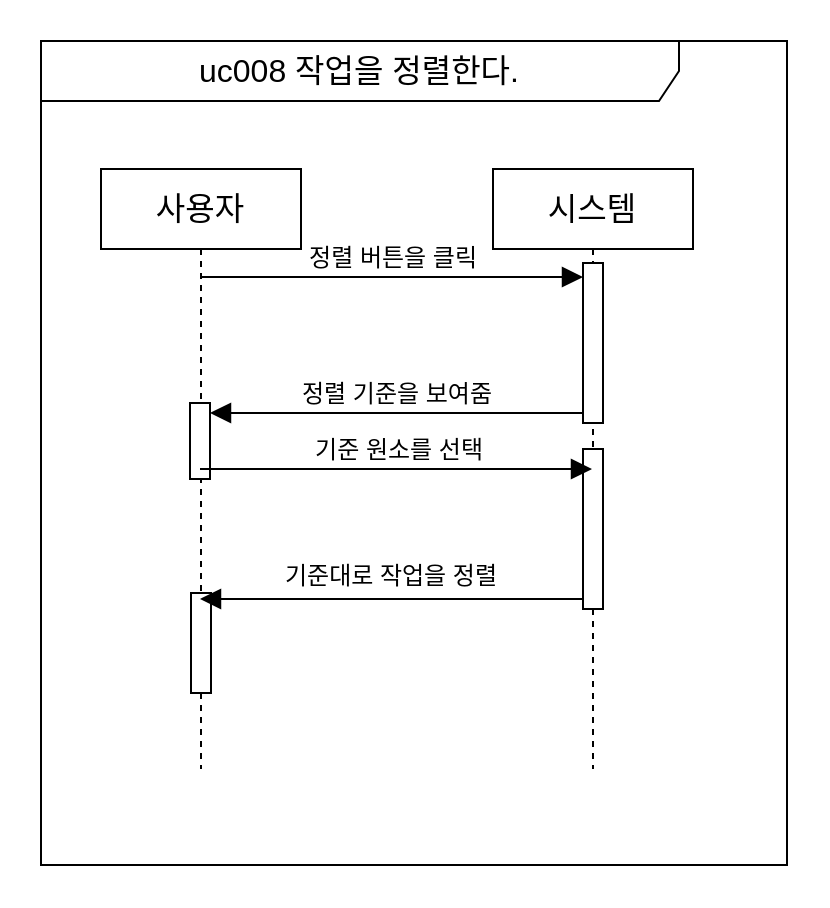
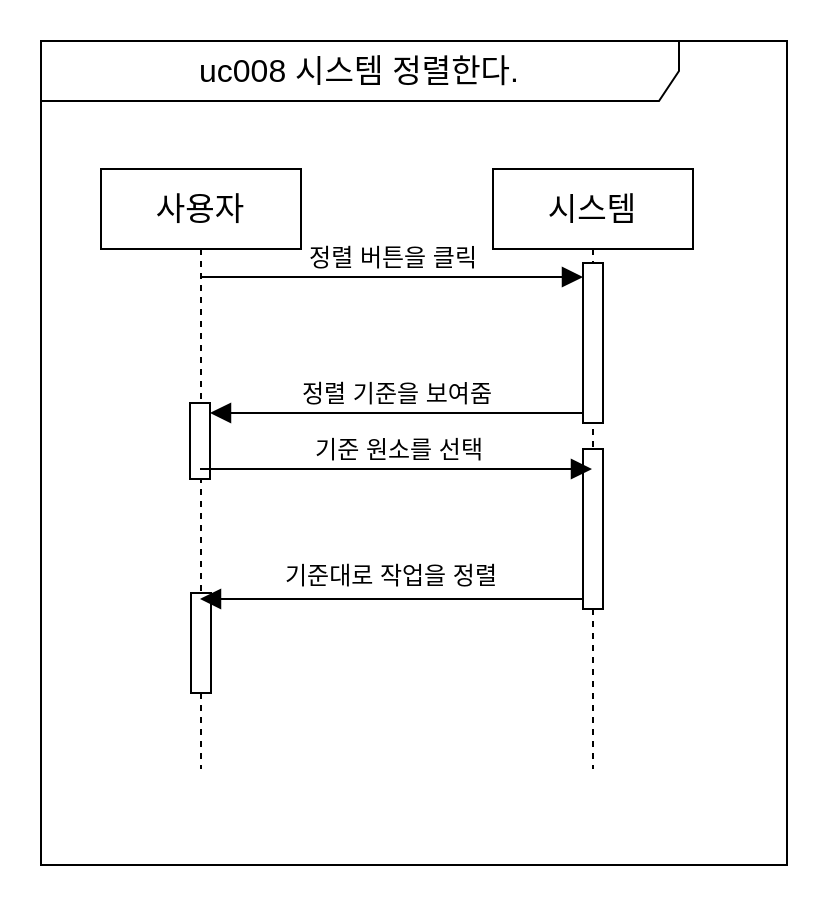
- <mxCell id="12" value="uc008 작업을 정렬한다." style="shape=umlFrame;whiteSpace=wrap;html=1;pointerEvents=0;fontSize=16;width=319;height=30;" vertex="1" parent="1"><mxGeometry x="20" y="20" width="373" height="412" as="geometry" /></mxCell>
+ <mxCell id="12" value="uc008 시스템 정렬한다." style="shape=umlFrame;whiteSpace=wrap;html=1;pointerEvents=0;fontSize=16;width=319;height=30;" vertex="1" parent="1"><mxGeometry x="20" y="20" width="373" height="412" as="geometry" /></mxCell>
